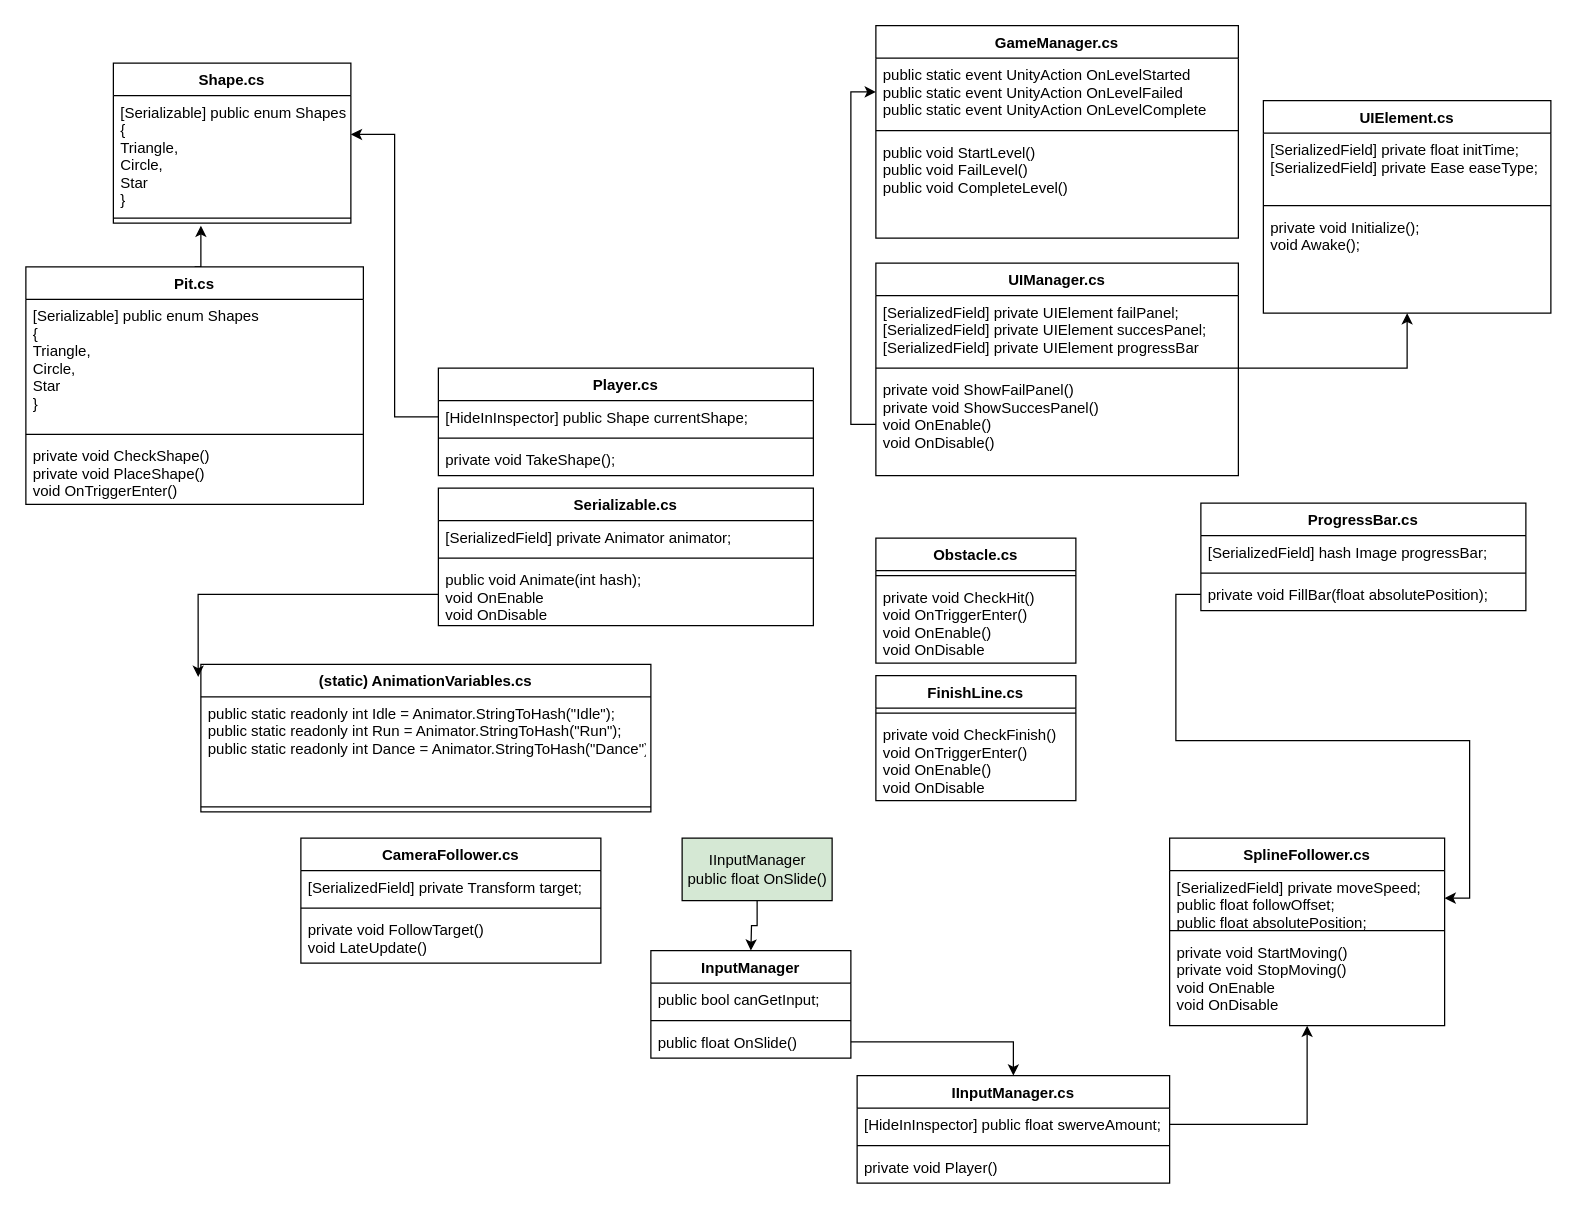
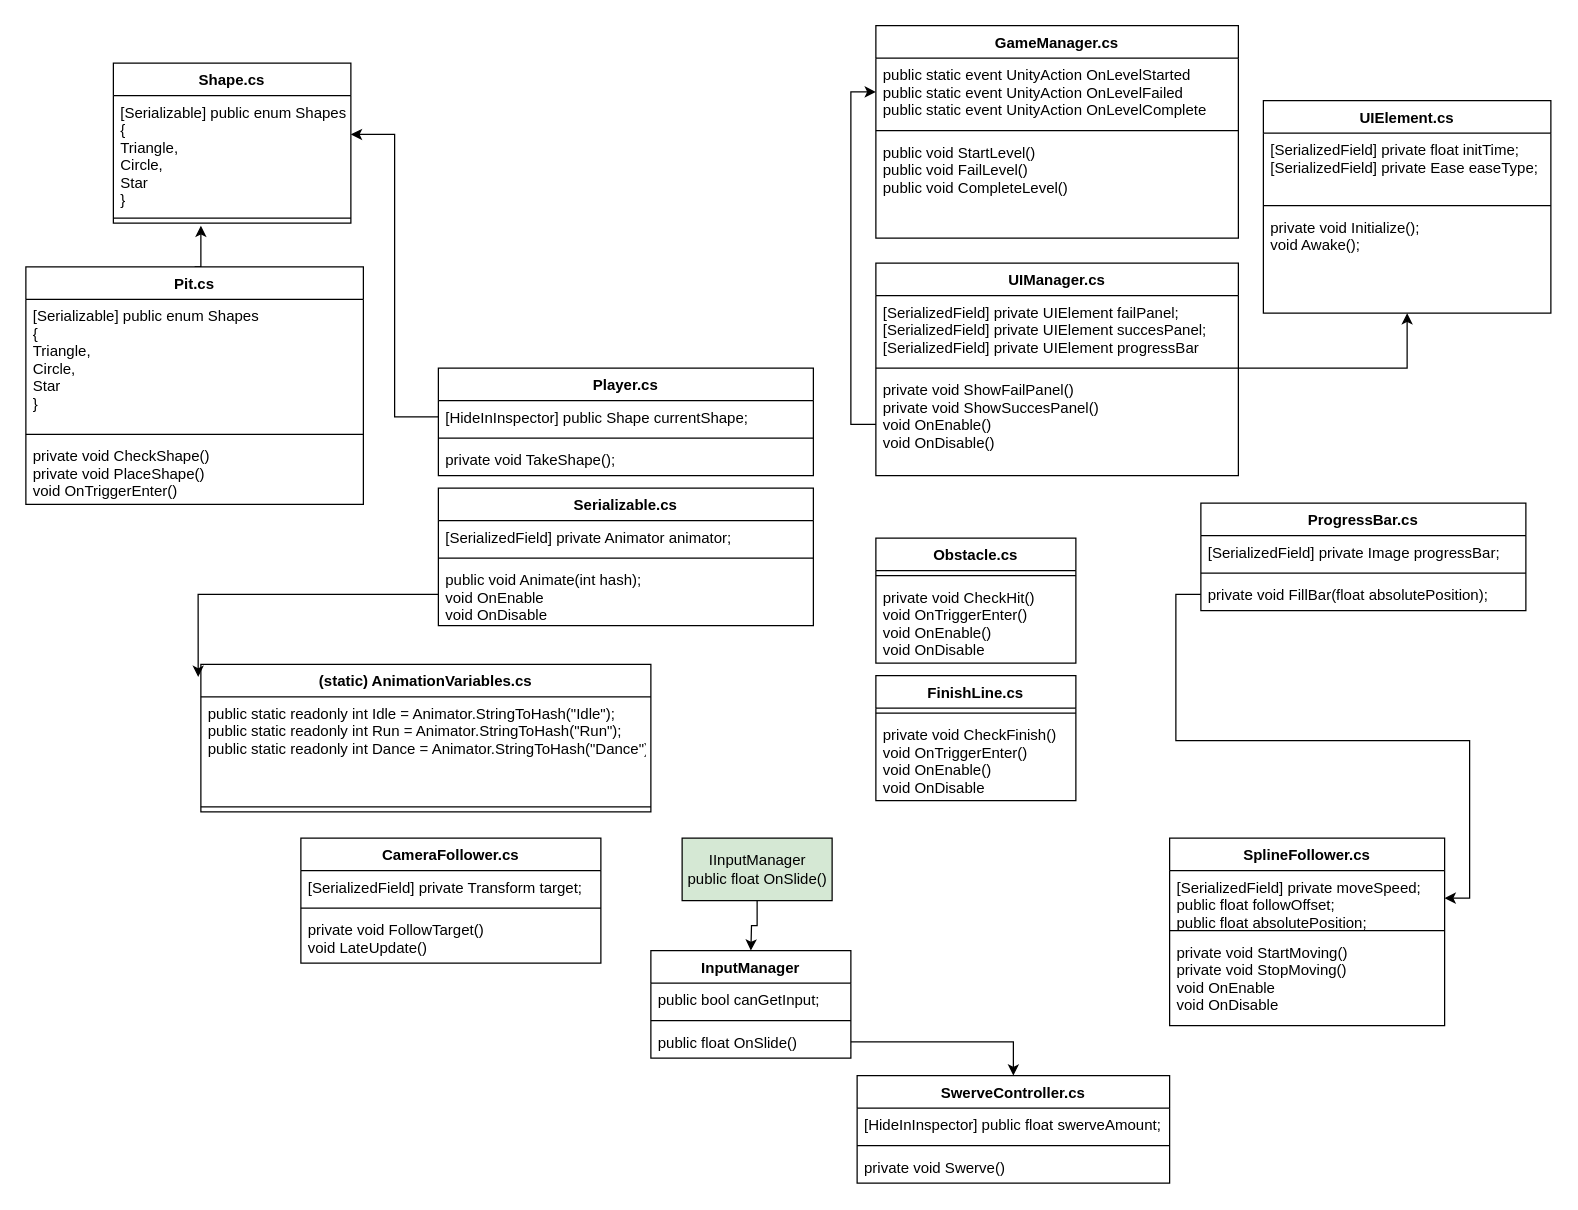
- <mxCell id="64" value="[SerializedField] hash Image progressBar;" style="text;strokeColor=none;fillColor=none;align=left;verticalAlign=top;spacingLeft=4;spacingRight=4;overflow=hidden;rotatable=0;points=[[0,0.5],[1,0.5]];portConstraint=eastwest;" parent="63" vertex="1"><mxGeometry y="26" width="260" height="26" as="geometry" /></mxCell>
+ <mxCell id="64" value="[SerializedField] private Image progressBar;" style="text;strokeColor=none;fillColor=none;align=left;verticalAlign=top;spacingLeft=4;spacingRight=4;overflow=hidden;rotatable=0;points=[[0,0.5],[1,0.5]];portConstraint=eastwest;" parent="63" vertex="1"><mxGeometry y="26" width="260" height="26" as="geometry" /></mxCell>
- <mxCell id="42" value="IInputManager.cs" style="swimlane;fontStyle=1;align=center;verticalAlign=top;childLayout=stackLayout;horizontal=1;startSize=26;horizontalStack=0;resizeParent=1;resizeParentMax=0;resizeLast=0;collapsible=1;marginBottom=0;" parent="1" vertex="1"><mxGeometry x="685" y="860" width="250" height="86" as="geometry" /></mxCell>
+ <mxCell id="42" value="SwerveController.cs" style="swimlane;fontStyle=1;align=center;verticalAlign=top;childLayout=stackLayout;horizontal=1;startSize=26;horizontalStack=0;resizeParent=1;resizeParentMax=0;resizeLast=0;collapsible=1;marginBottom=0;" parent="1" vertex="1"><mxGeometry x="685" y="860" width="250" height="86" as="geometry" /></mxCell>
- <mxCell id="47" style="edgeStyle=orthogonalEdgeStyle;rounded=0;orthogonalLoop=1;jettySize=auto;html=1;exitX=1;exitY=0.5;exitDx=0;exitDy=0;" parent="1" source="43" target="32" edge="1"><mxGeometry relative="1" as="geometry" /></mxCell>
- <mxCell id="45" value="private void Player()" style="text;strokeColor=none;fillColor=none;align=left;verticalAlign=top;spacingLeft=4;spacingRight=4;overflow=hidden;rotatable=0;points=[[0,0.5],[1,0.5]];portConstraint=eastwest;" parent="42" vertex="1"><mxGeometry y="60" width="250" height="26" as="geometry" /></mxCell>
+ <mxCell id="45" value="private void Swerve()" style="text;strokeColor=none;fillColor=none;align=left;verticalAlign=top;spacingLeft=4;spacingRight=4;overflow=hidden;rotatable=0;points=[[0,0.5],[1,0.5]];portConstraint=eastwest;" parent="42" vertex="1"><mxGeometry y="60" width="250" height="26" as="geometry" /></mxCell>
